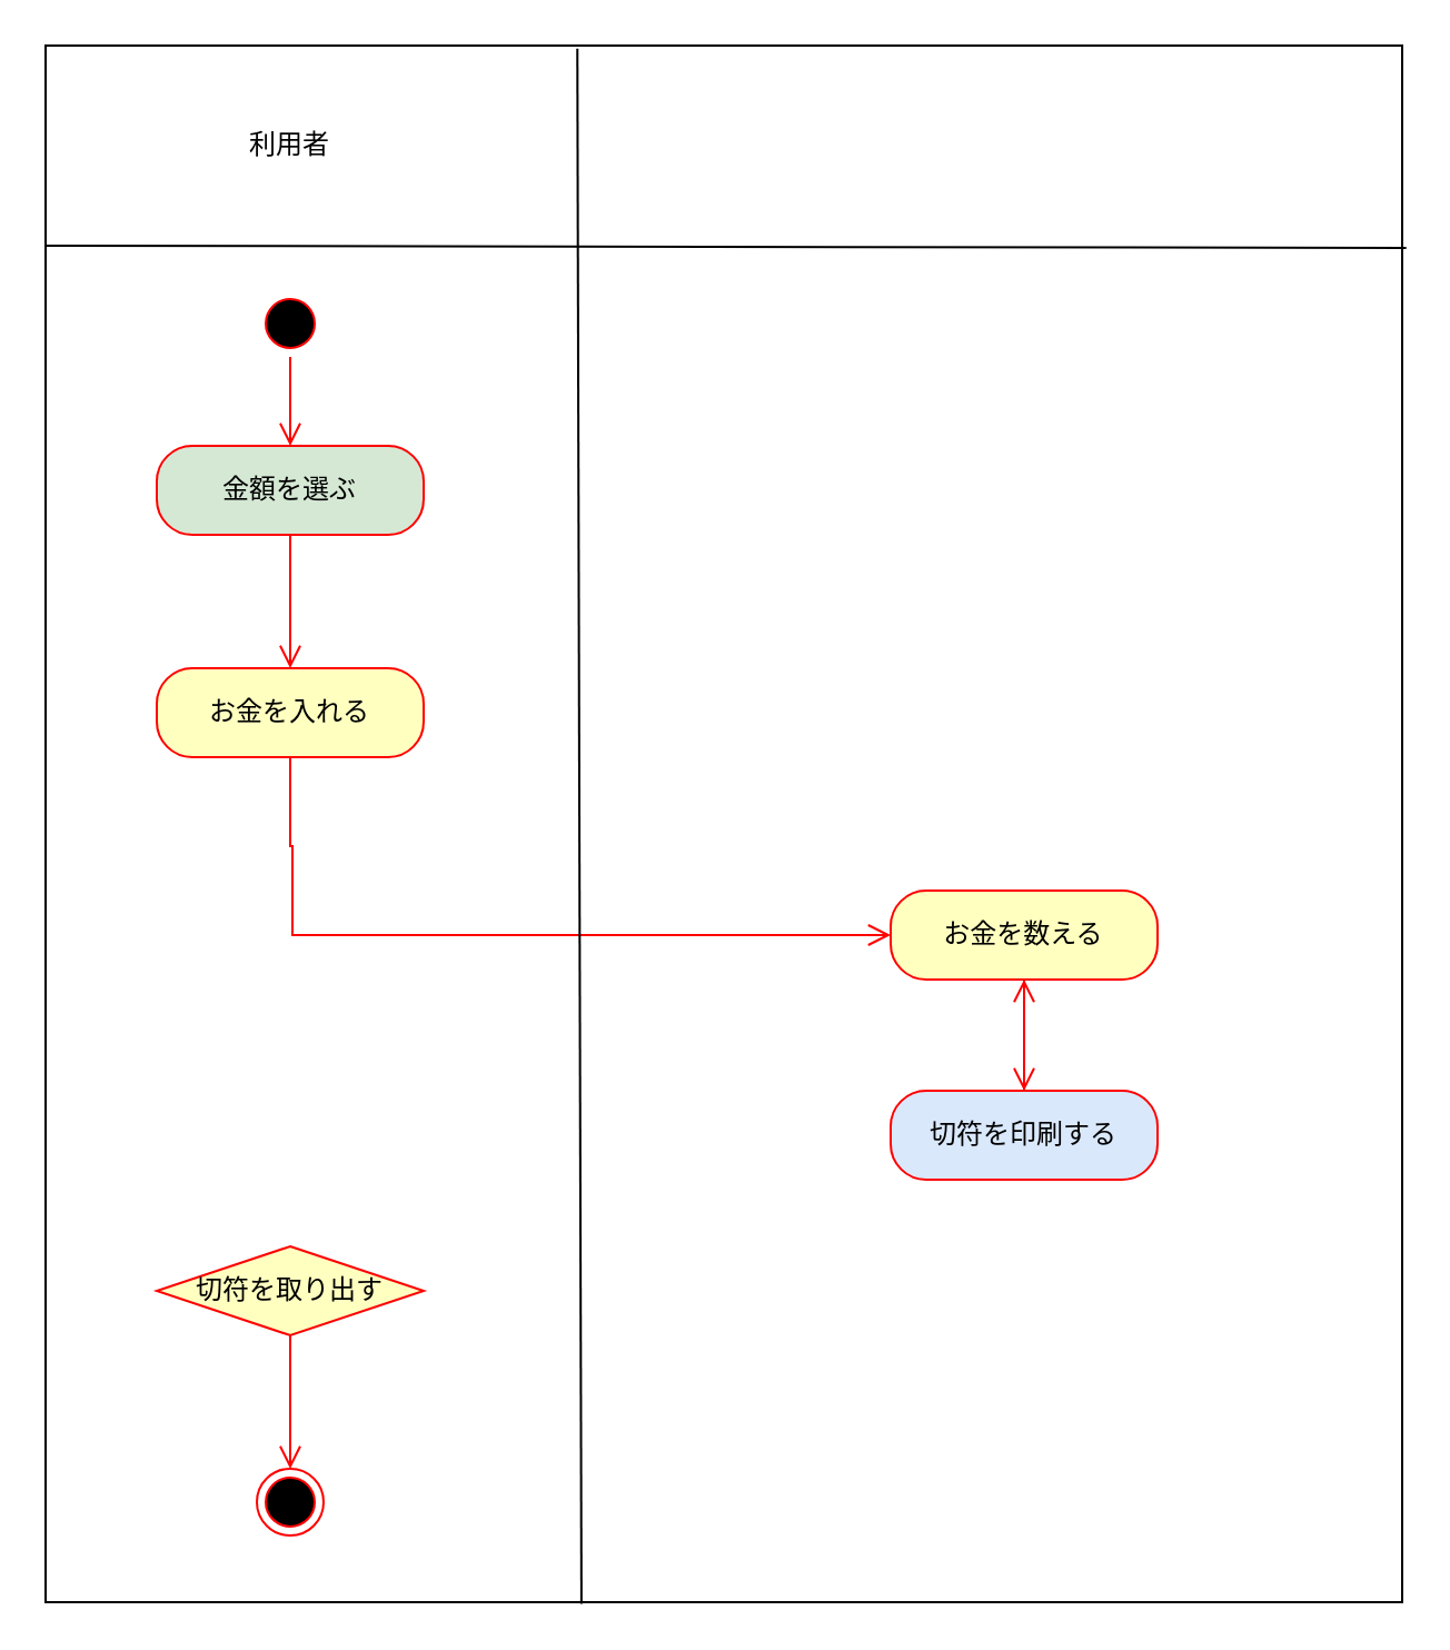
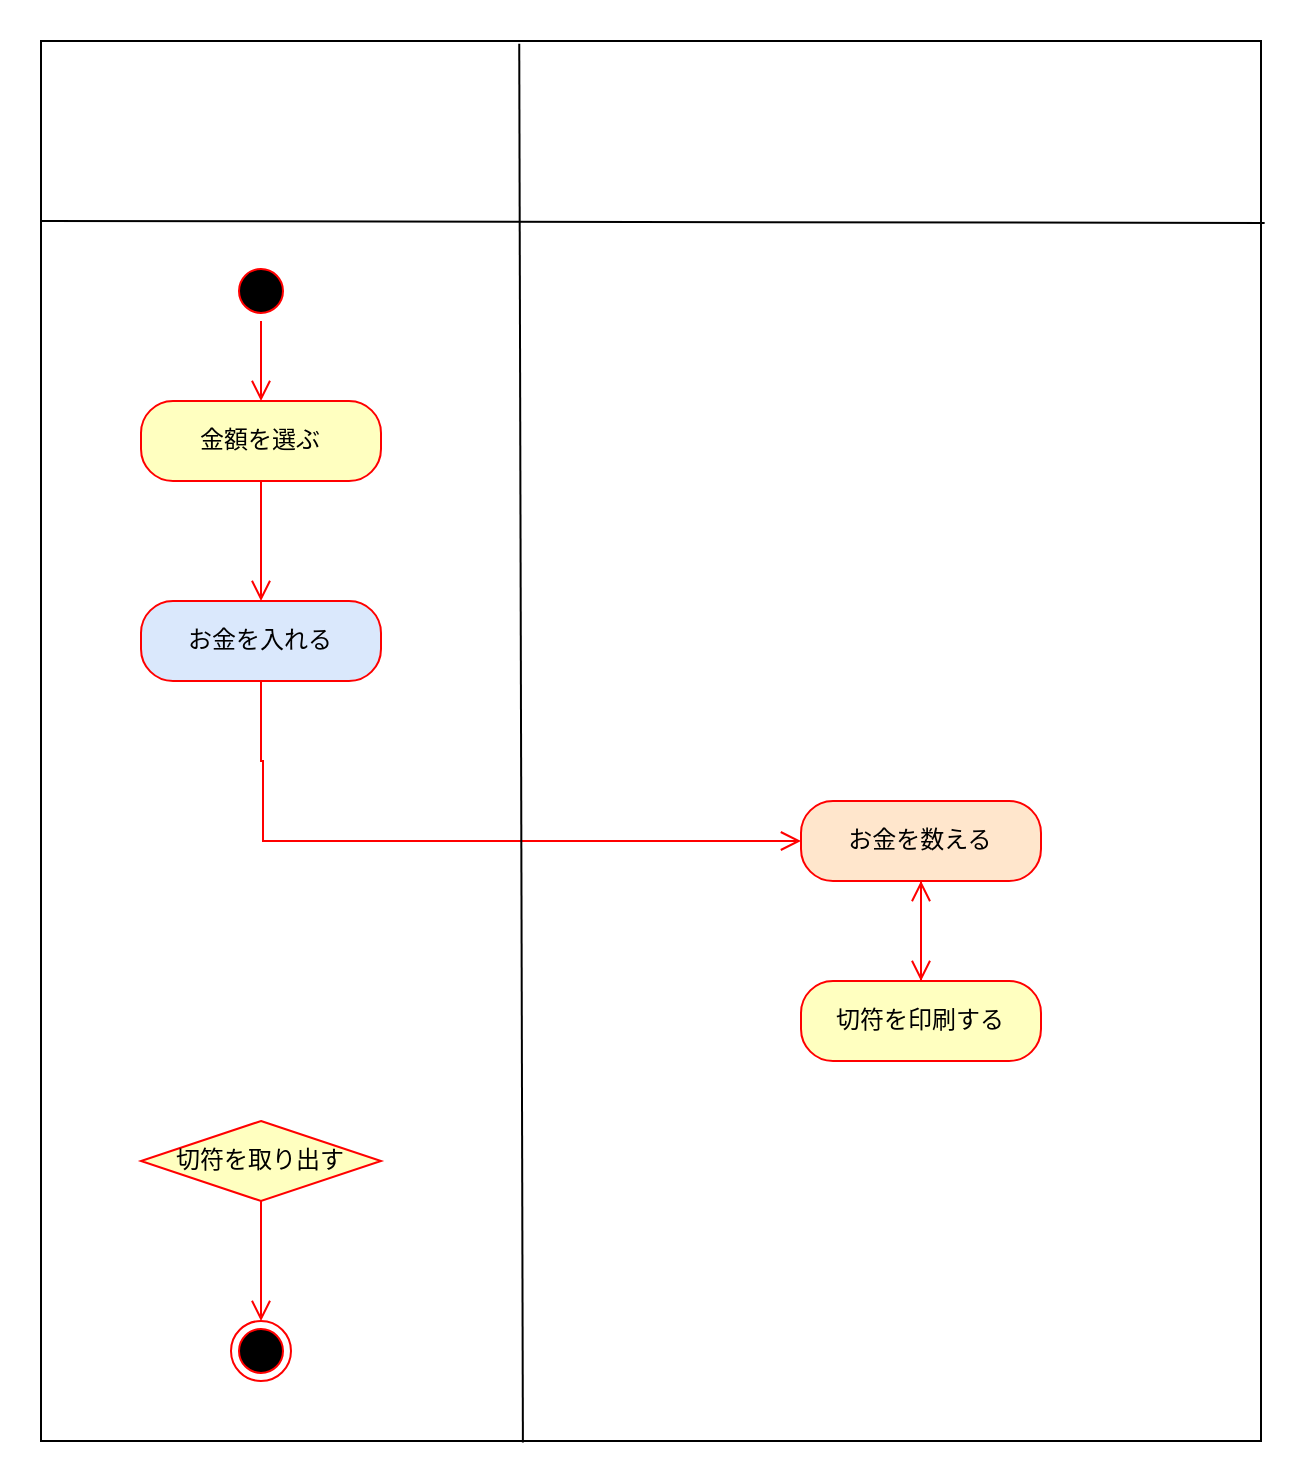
- <mxCell id="3" value="利用者" style="text;html=1;strokeColor=none;fillColor=none;align=center;verticalAlign=middle;whiteSpace=wrap;rounded=0;" vertex="1" parent="1"><mxGeometry x="100" y="50" width="60" height="30" as="geometry" /></mxCell>
- <mxCell id="6" value="金額を選ぶ" style="rounded=1;whiteSpace=wrap;html=1;arcSize=40;fontColor=#000000;fillColor=#d5e8d4;strokeColor=#ff0000;" vertex="1" parent="1"><mxGeometry x="70" y="200" width="120" height="40" as="geometry" /></mxCell>
+ <mxCell id="6" value="金額を選ぶ" style="rounded=1;whiteSpace=wrap;html=1;arcSize=40;fontColor=#000000;fillColor=#ffffc0;strokeColor=#ff0000;" vertex="1" parent="1"><mxGeometry x="70" y="200" width="120" height="40" as="geometry" /></mxCell>
- <mxCell id="8" value="お金を入れる" style="rounded=1;whiteSpace=wrap;html=1;arcSize=40;fontColor=#000000;fillColor=#ffffc0;strokeColor=#ff0000;" vertex="1" parent="1"><mxGeometry x="70" y="300" width="120" height="40" as="geometry" /></mxCell>
+ <mxCell id="8" value="お金を入れる" style="rounded=1;whiteSpace=wrap;html=1;arcSize=40;fontColor=#000000;fillColor=#dae8fc;strokeColor=#ff0000;" vertex="1" parent="1"><mxGeometry x="70" y="300" width="120" height="40" as="geometry" /></mxCell>
- <mxCell id="17" value="お金を数える" style="rounded=1;whiteSpace=wrap;html=1;arcSize=40;fontColor=#000000;fillColor=#ffffc0;strokeColor=#ff0000;" vertex="1" parent="1"><mxGeometry x="400" y="400" width="120" height="40" as="geometry" /></mxCell>
+ <mxCell id="17" value="お金を数える" style="rounded=1;whiteSpace=wrap;html=1;arcSize=40;fontColor=#000000;fillColor=#ffe6cc;strokeColor=#ff0000;" vertex="1" parent="1"><mxGeometry x="400" y="400" width="120" height="40" as="geometry" /></mxCell>
- <mxCell id="10" value="切符を印刷する" style="rounded=1;whiteSpace=wrap;html=1;arcSize=40;fontColor=#000000;fillColor=#dae8fc;strokeColor=#ff0000;" vertex="1" parent="1"><mxGeometry x="400" y="490" width="120" height="40" as="geometry" /></mxCell>
+ <mxCell id="10" value="切符を印刷する" style="rounded=1;whiteSpace=wrap;html=1;arcSize=40;fontColor=#000000;fillColor=#ffffc0;strokeColor=#ff0000;" vertex="1" parent="1"><mxGeometry x="400" y="490" width="120" height="40" as="geometry" /></mxCell>
